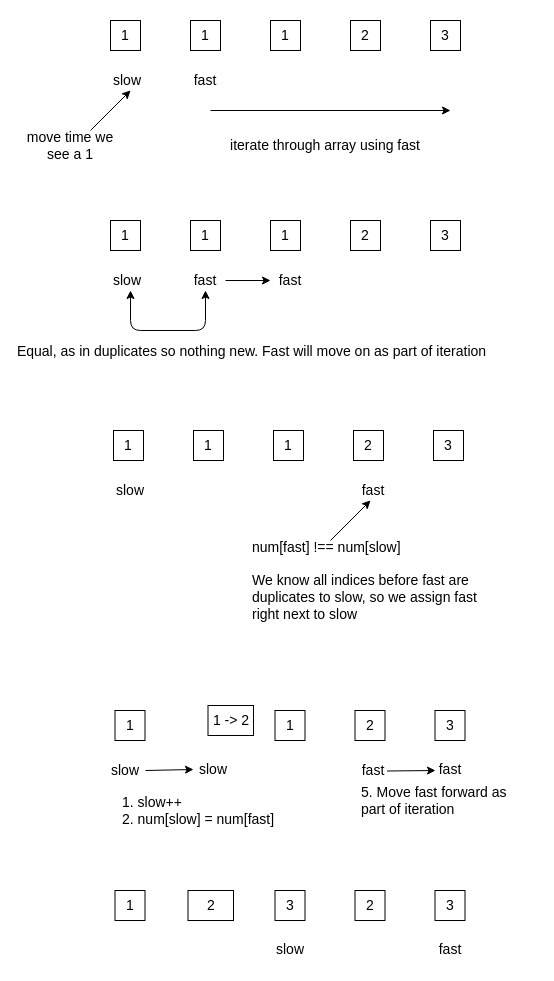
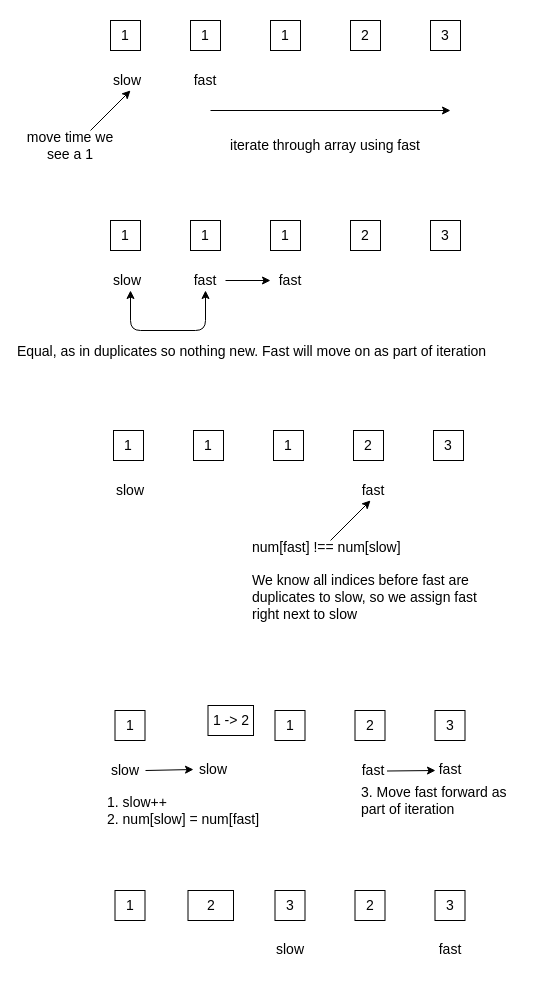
- <mxCell id="45" value="5. Move fast forward as part of iteration" style="text;html=1;strokeColor=none;fillColor=none;align=left;verticalAlign=middle;whiteSpace=wrap;rounded=0;fontSize=14;" vertex="1" parent="1"><mxGeometry x="358.5" y="780" width="173" height="40" as="geometry" /></mxCell>
+ <mxCell id="45" value="3. Move fast forward as part of iteration" style="text;html=1;strokeColor=none;fillColor=none;align=left;verticalAlign=middle;whiteSpace=wrap;rounded=0;fontSize=14;" vertex="1" parent="1"><mxGeometry x="358.5" y="780" width="173" height="40" as="geometry" /></mxCell>
- <mxCell id="42" value="1. slow++&lt;br&gt;2. num[slow] = num[fast]" style="text;html=1;strokeColor=none;fillColor=none;align=left;verticalAlign=middle;whiteSpace=wrap;rounded=0;fontSize=14;" vertex="1" parent="1"><mxGeometry x="120" y="790" width="173" height="40" as="geometry" /></mxCell>
+ <mxCell id="42" value="1. slow++&lt;br&gt;2. num[slow] = num[fast]" style="text;html=1;strokeColor=none;fillColor=none;align=left;verticalAlign=middle;whiteSpace=wrap;rounded=0;fontSize=14;" vertex="1" parent="1"><mxGeometry x="105" y="790" width="173" height="40" as="geometry" /></mxCell>
